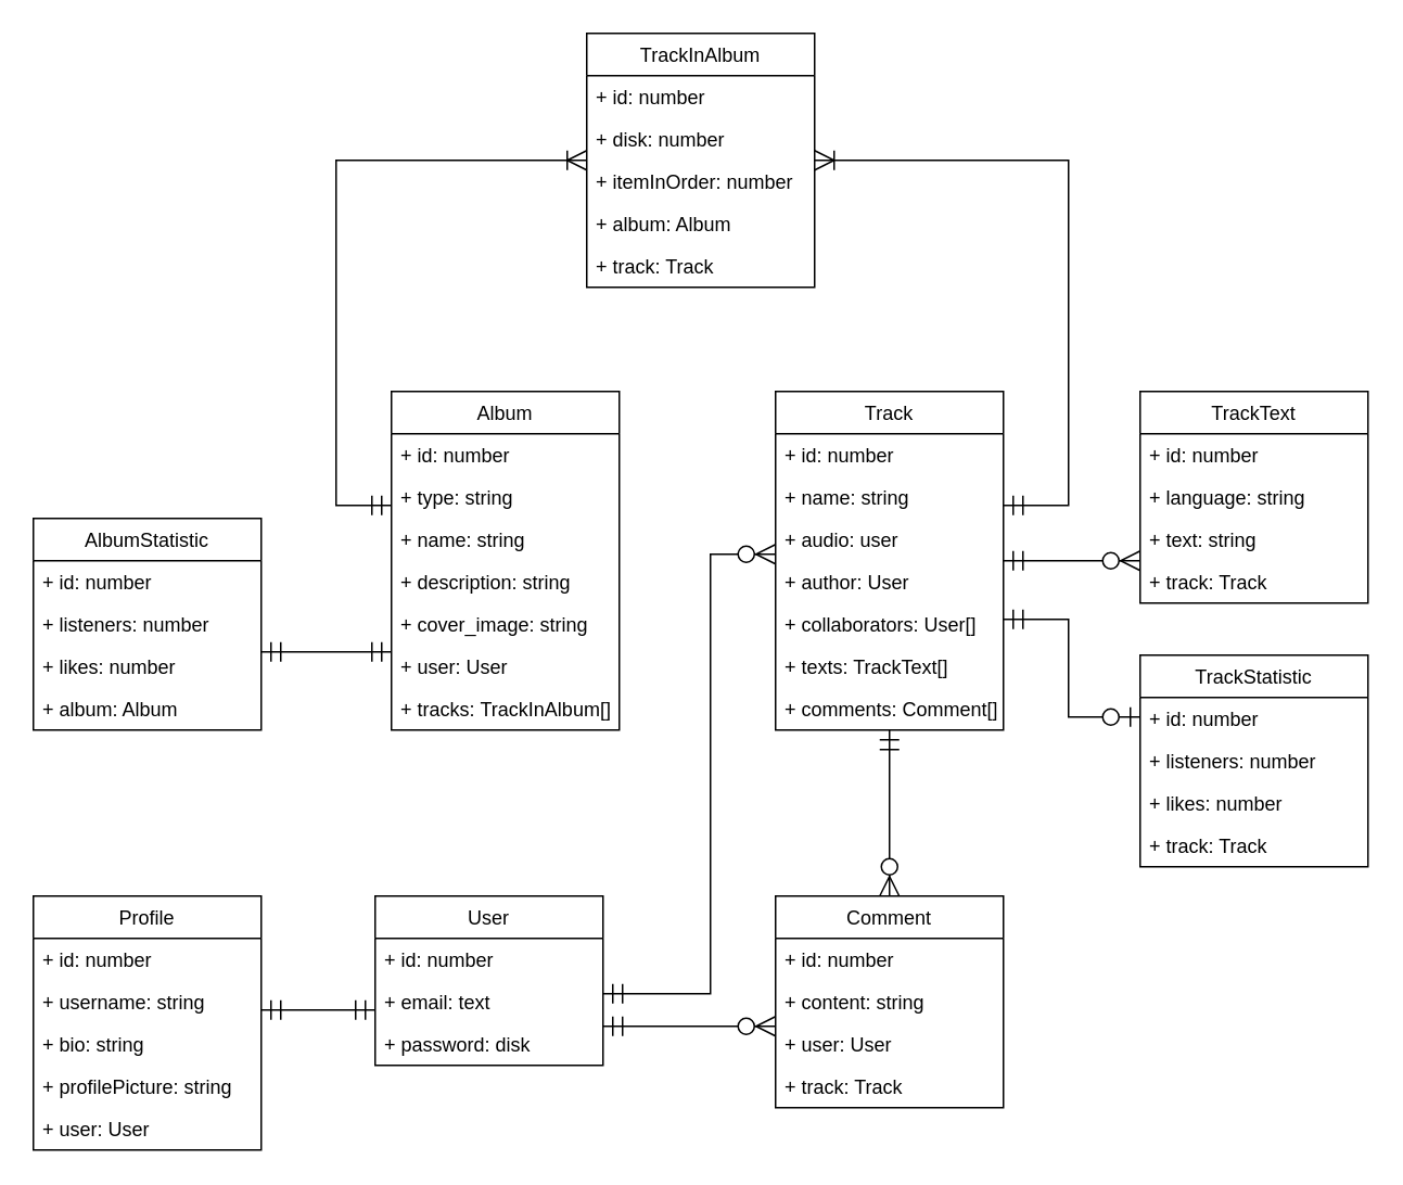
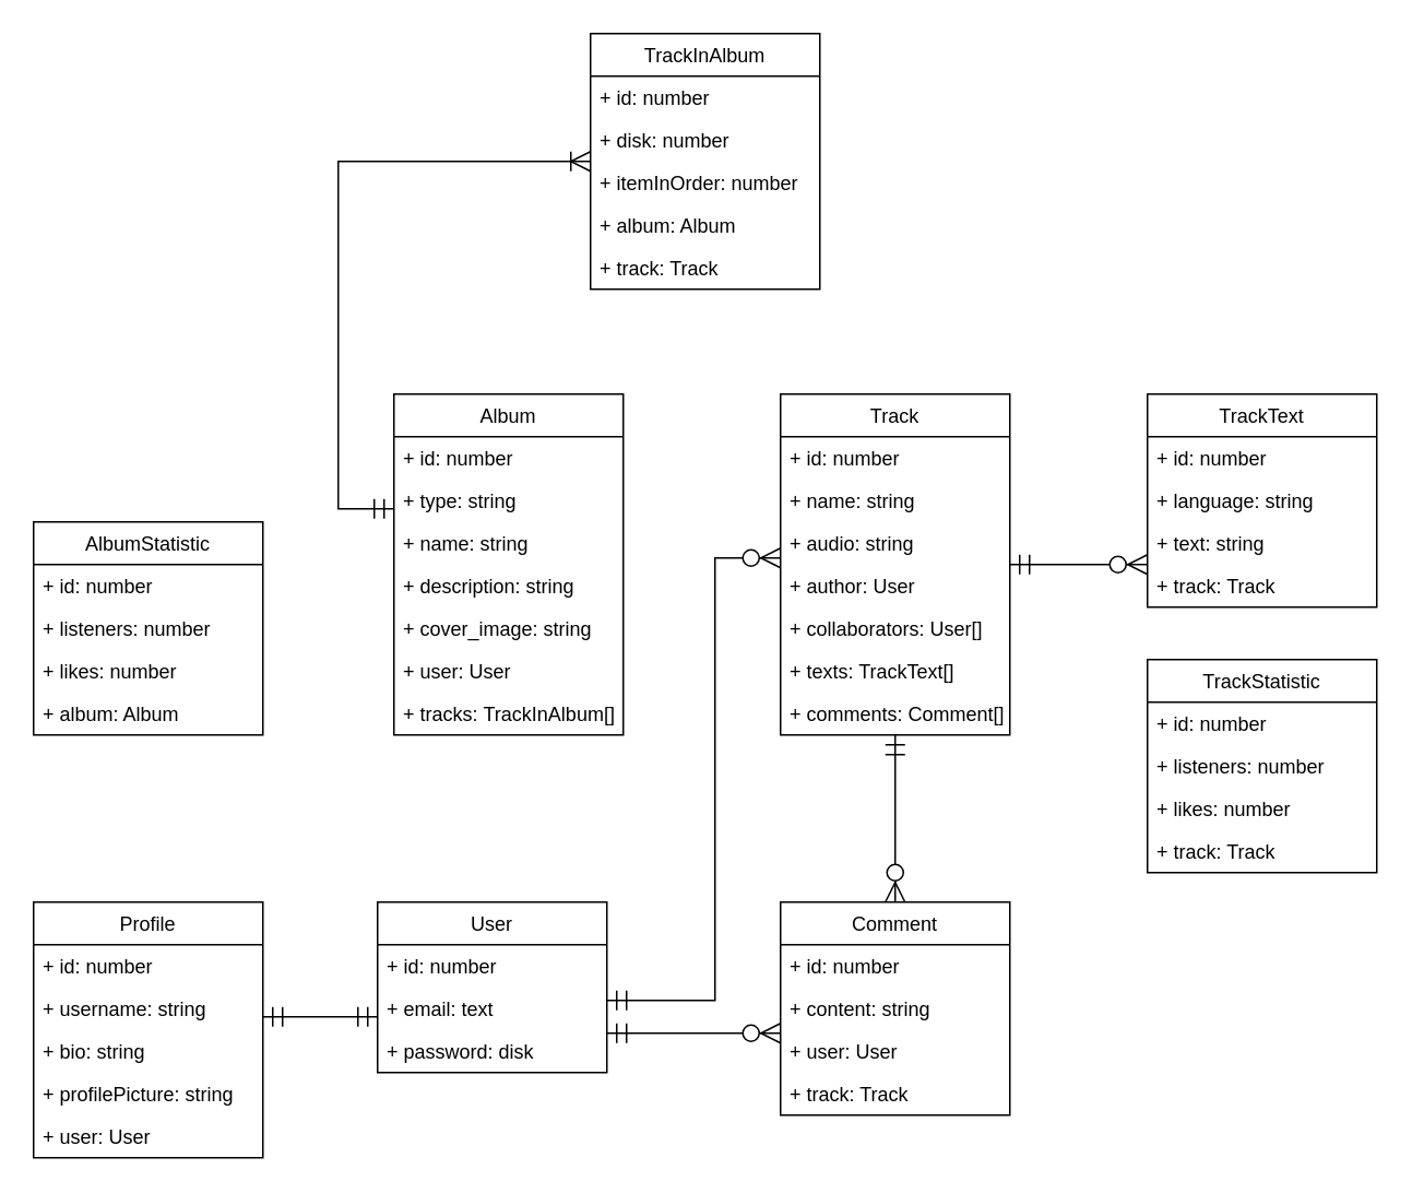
- <mxCell id="43" value="" style="edgeStyle=orthogonalEdgeStyle;fontSize=12;html=1;endArrow=ERoneToMany;startArrow=ERmandOne;rounded=0;startSize=10;endSize=10;" edge="1" parent="1" source="10" target="27"><mxGeometry width="100" height="100" relative="1" as="geometry"><mxPoint x="276" y="530" as="sourcePoint" /><mxPoint x="376" y="430" as="targetPoint" /><Array as="points"><mxPoint x="656" y="310" /><mxPoint x="656" y="98" /></Array></mxGeometry></mxCell>
- <mxCell id="13" value="+ audio: user" style="text;strokeColor=none;fillColor=none;align=left;verticalAlign=top;spacingLeft=4;spacingRight=4;overflow=hidden;rotatable=0;points=[[0,0.5],[1,0.5]];portConstraint=eastwest;" parent="10" vertex="1"><mxGeometry y="78" width="140" height="26" as="geometry" /></mxCell>
+ <mxCell id="13" value="+ audio: string" style="text;strokeColor=none;fillColor=none;align=left;verticalAlign=top;spacingLeft=4;spacingRight=4;overflow=hidden;rotatable=0;points=[[0,0.5],[1,0.5]];portConstraint=eastwest;" parent="10" vertex="1"><mxGeometry y="78" width="140" height="26" as="geometry" /></mxCell>
- <mxCell id="49" value="" style="edgeStyle=orthogonalEdgeStyle;fontSize=12;html=1;endArrow=ERmandOne;startArrow=ERmandOne;rounded=0;startSize=10;endSize=10;" edge="1" parent="1" source="44" target="2"><mxGeometry width="100" height="100" relative="1" as="geometry"><mxPoint x="170" y="665" as="sourcePoint" /><mxPoint x="240" y="665" as="targetPoint" /><Array as="points"><mxPoint x="226" y="400" /><mxPoint x="226" y="400" /></Array></mxGeometry></mxCell>
- <mxCell id="35" value="" style="edgeStyle=orthogonalEdgeStyle;fontSize=12;html=1;endArrow=ERzeroToOne;startArrow=ERmandOne;rounded=0;endSize=10;strokeWidth=1;startSize=10;" parent="1" source="10" target="55" edge="1"><mxGeometry width="100" height="100" relative="1" as="geometry"><mxPoint x="570" y="490" as="sourcePoint" /><mxPoint x="670" y="390" as="targetPoint" /><Array as="points"><mxPoint x="656" y="380" /><mxPoint x="656" y="440" /></Array></mxGeometry></mxCell>
